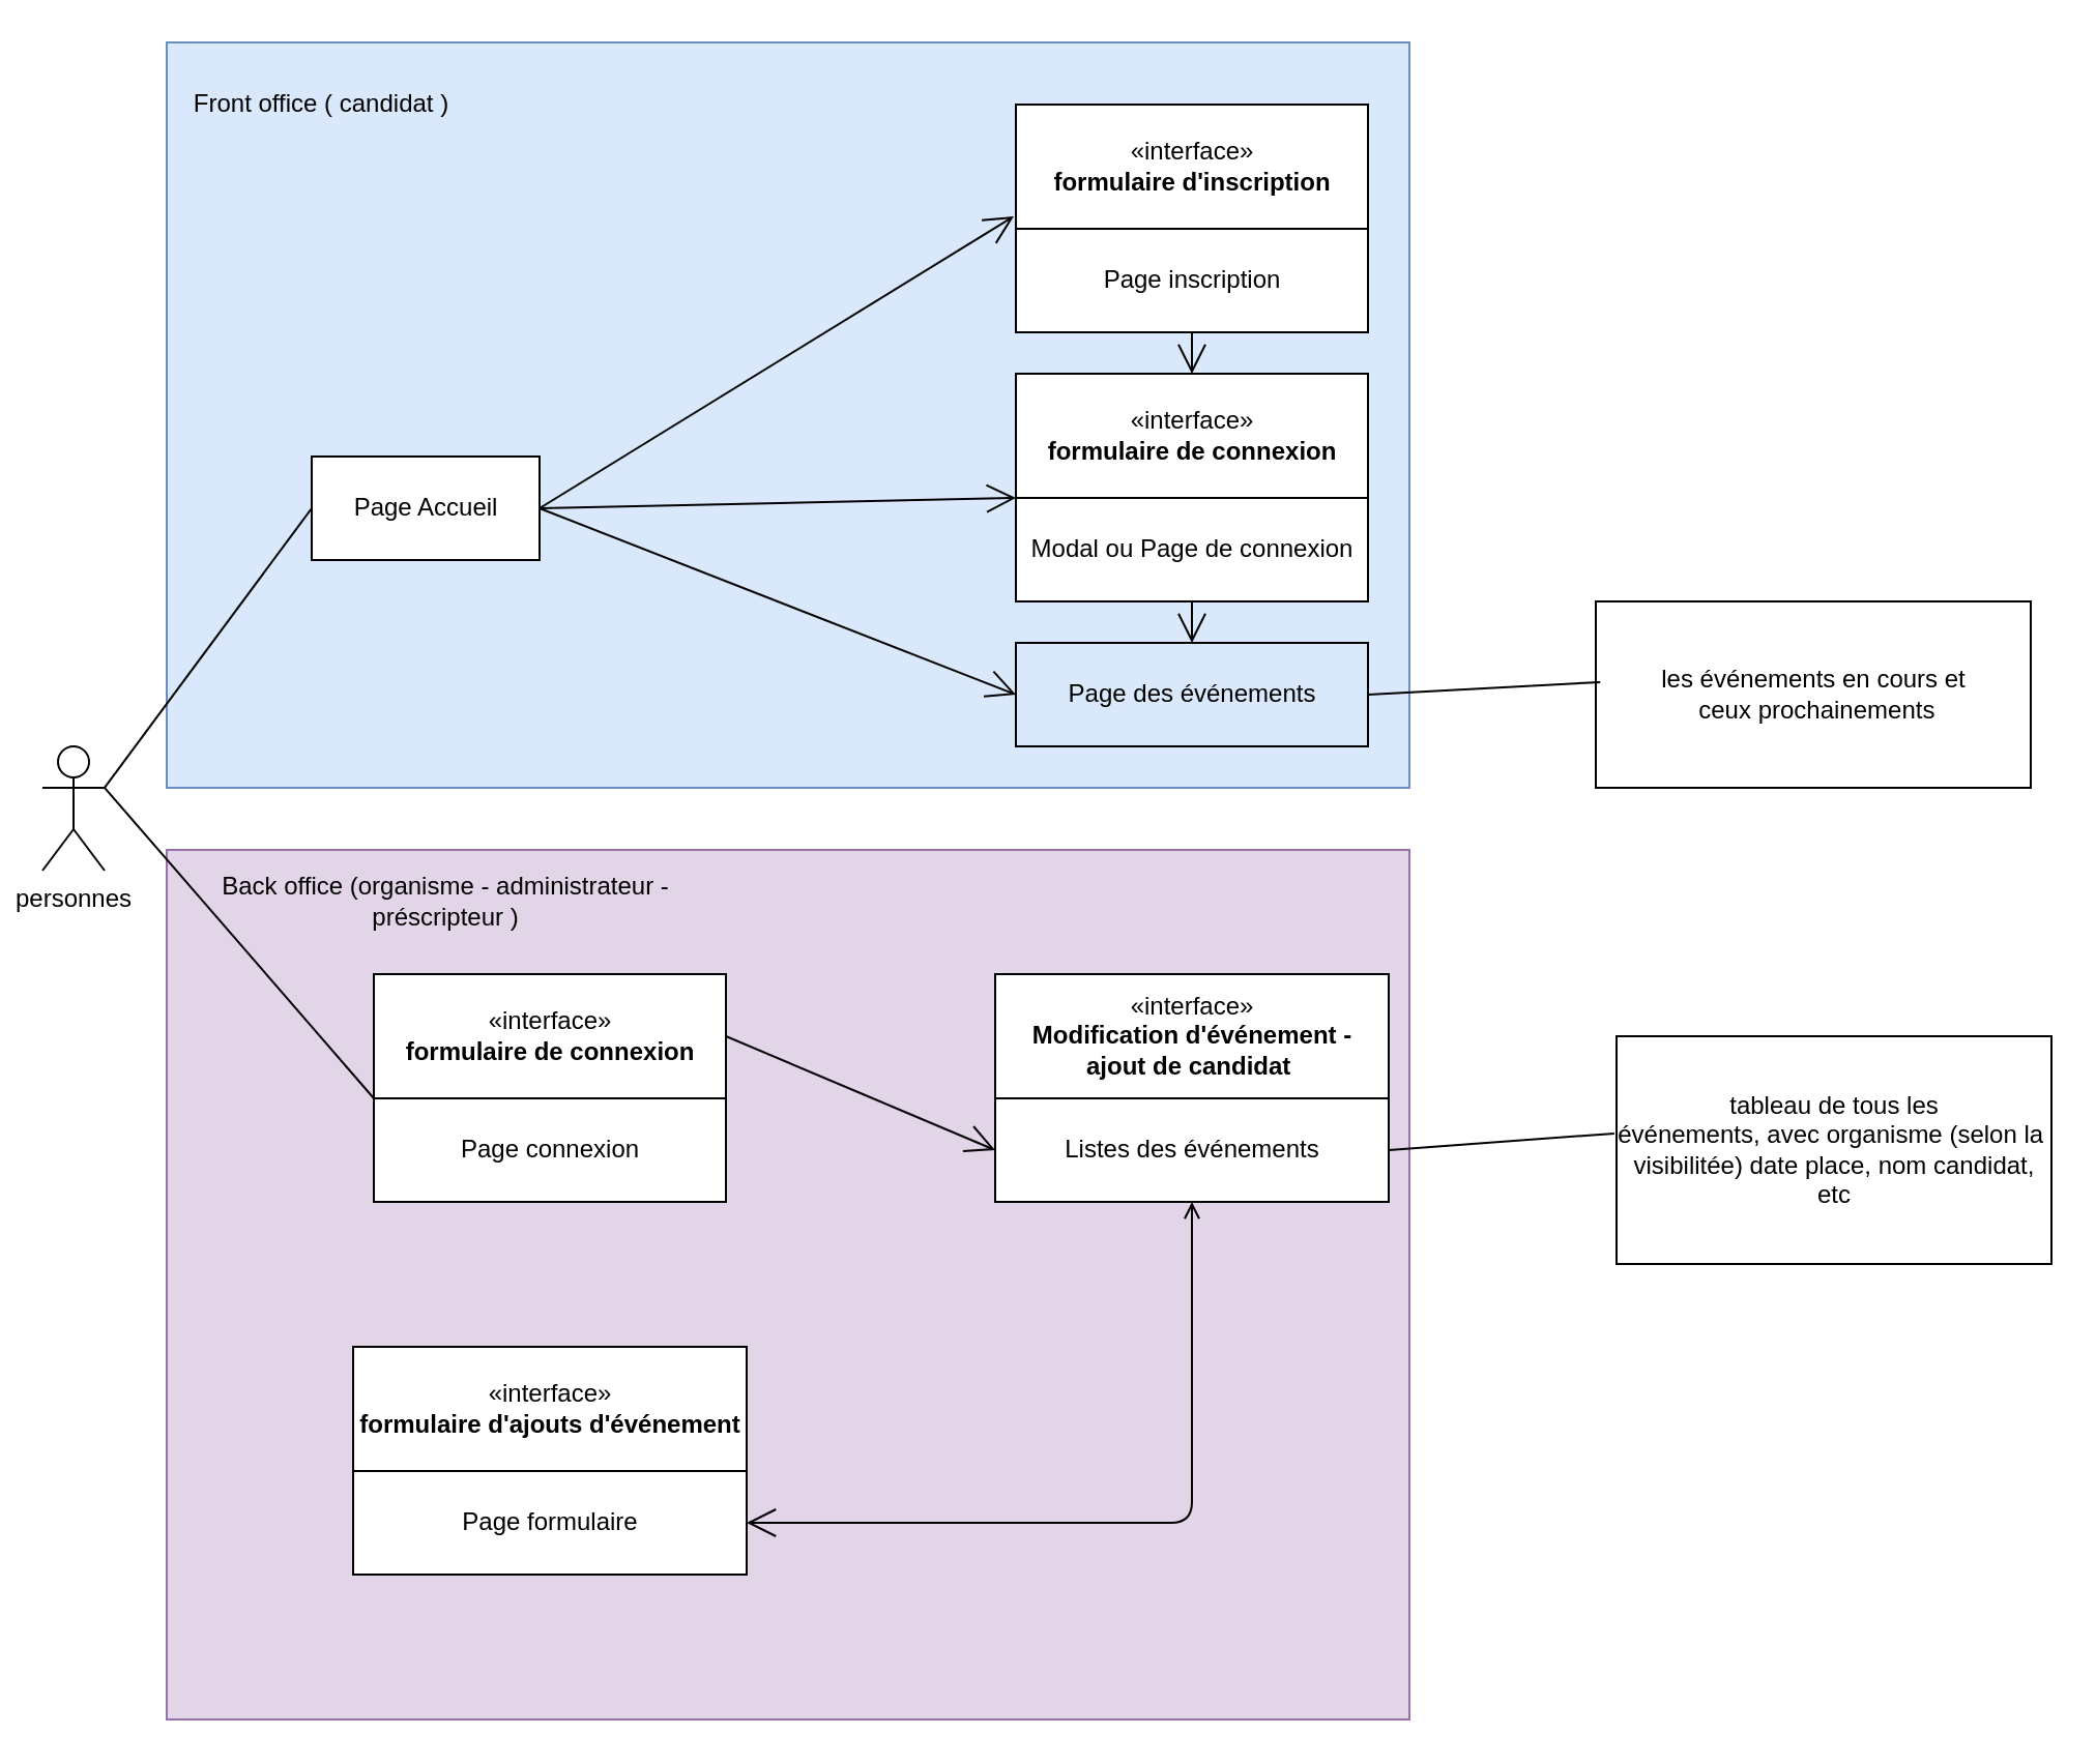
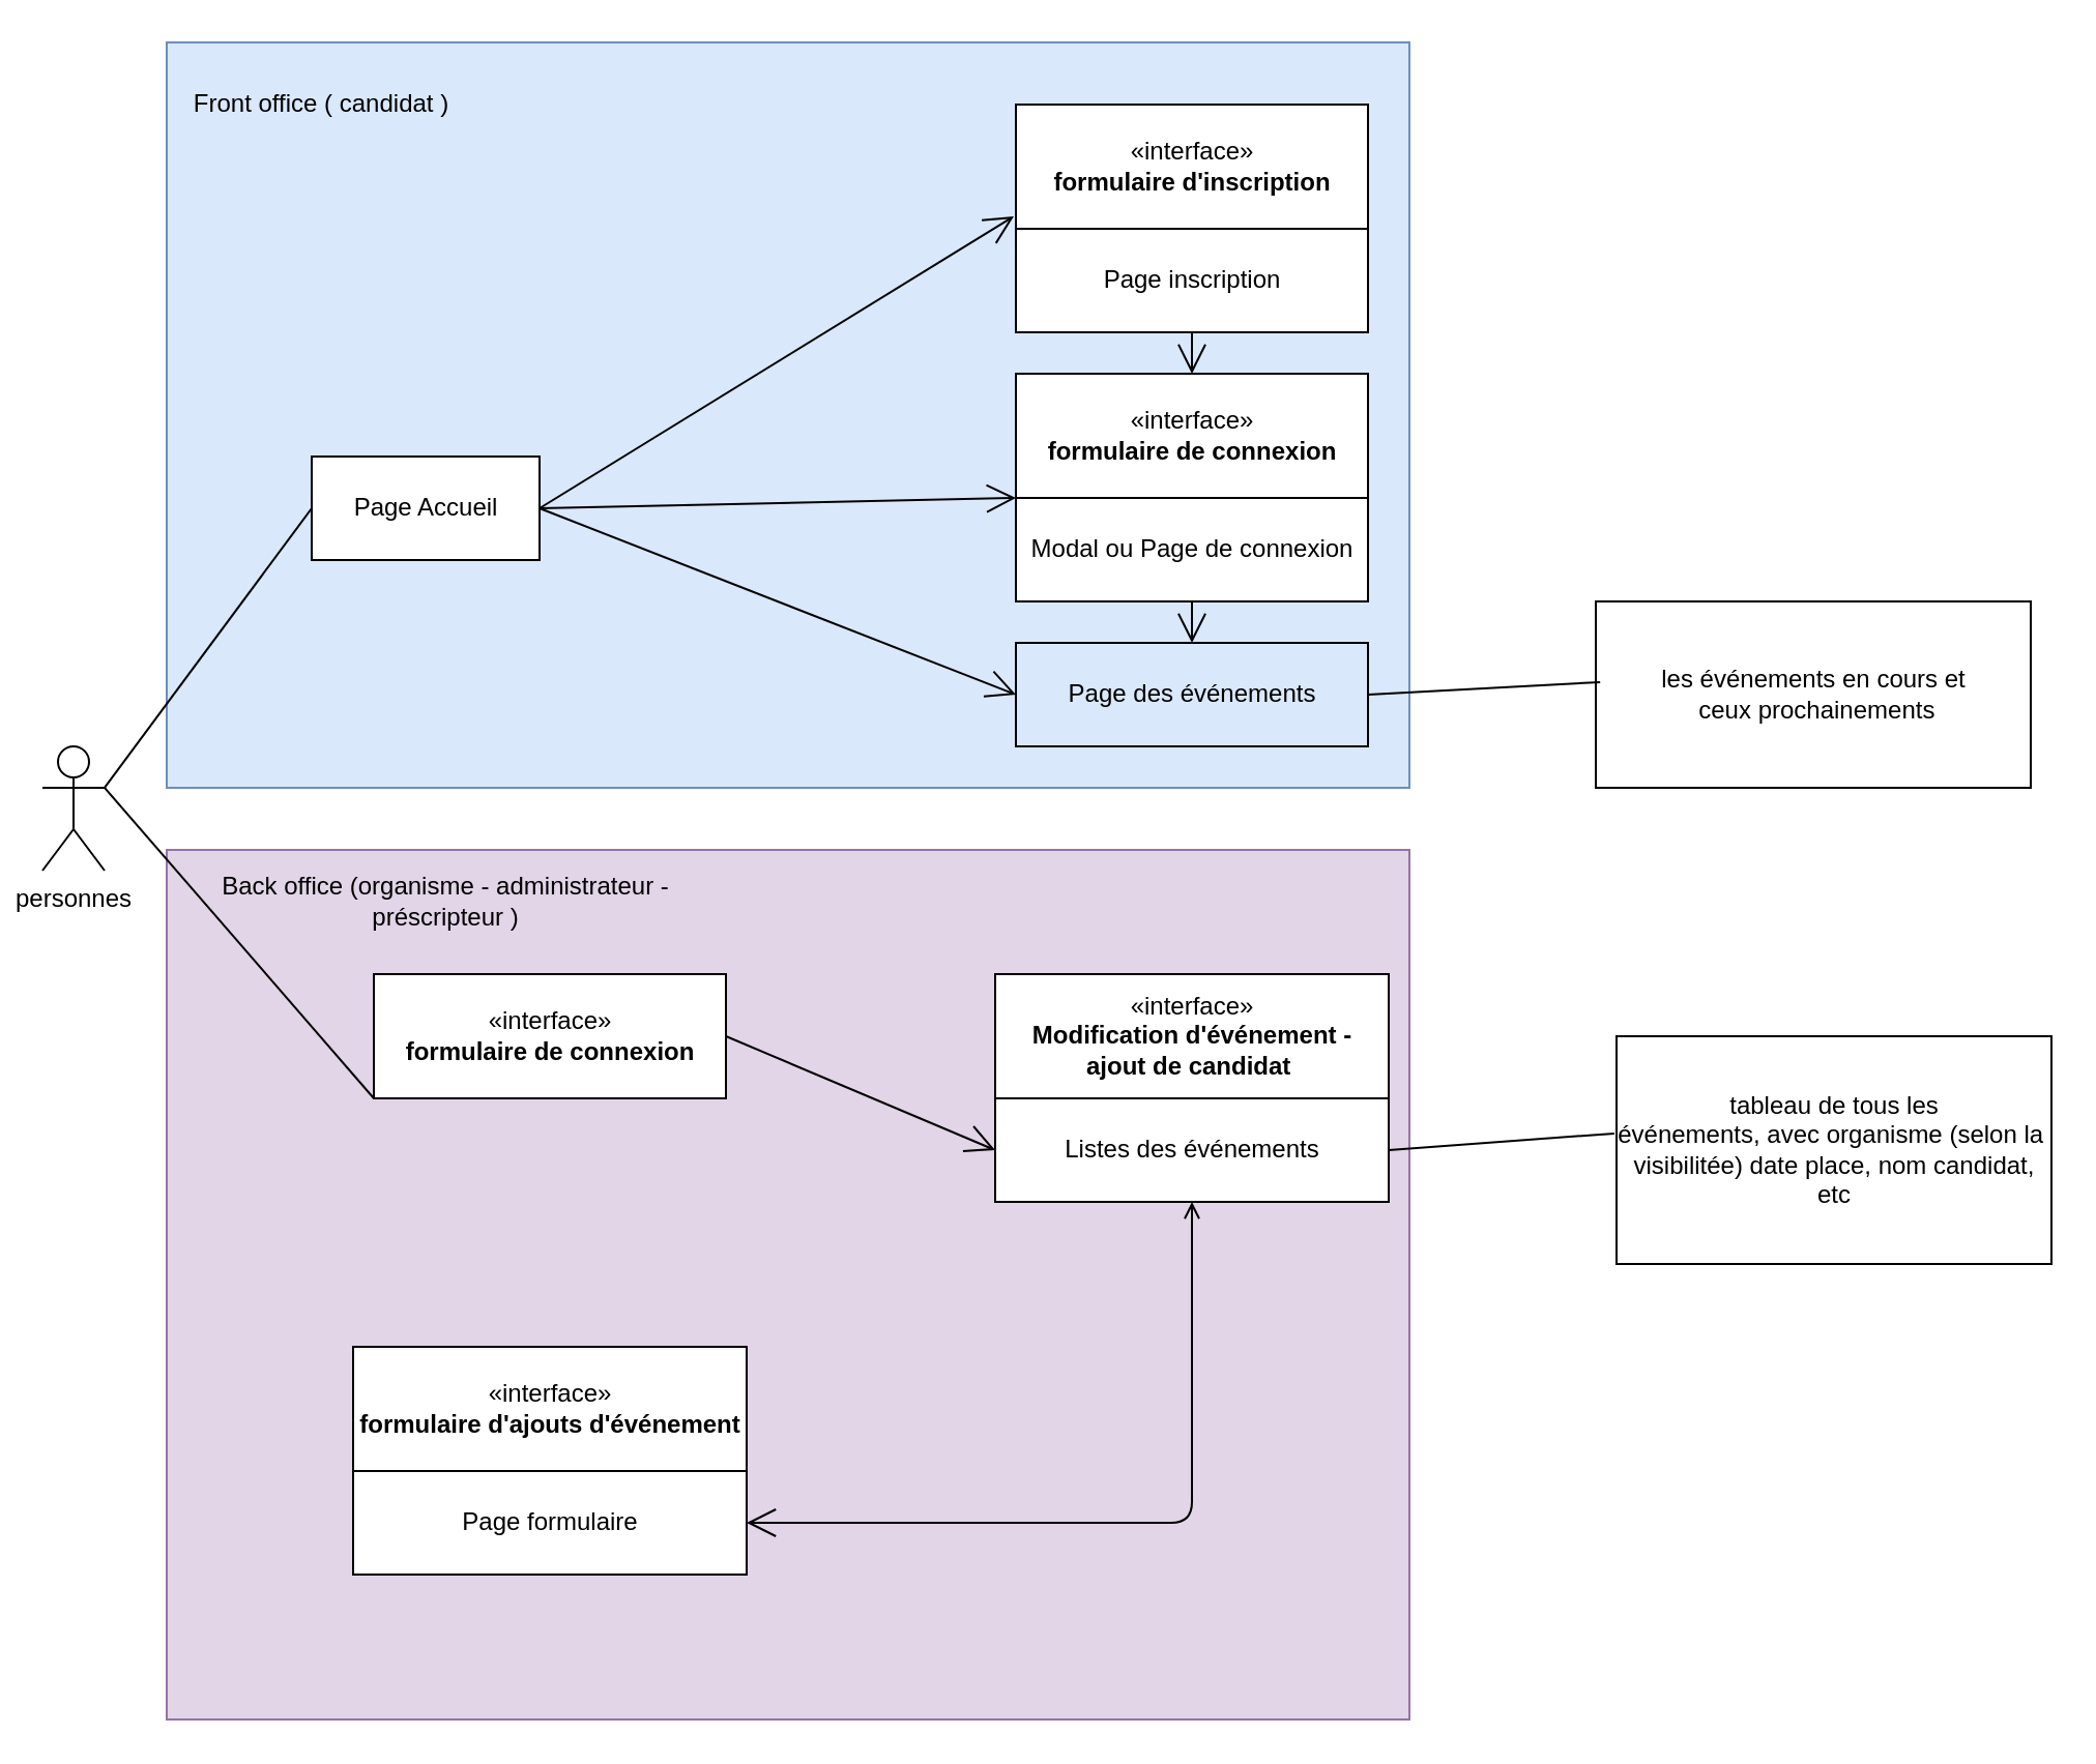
- <mxCell id="16" value="Page connexion" style="html=1;" vertex="1" parent="1"><mxGeometry x="180" y="530" width="170" height="50" as="geometry" /></mxCell>
